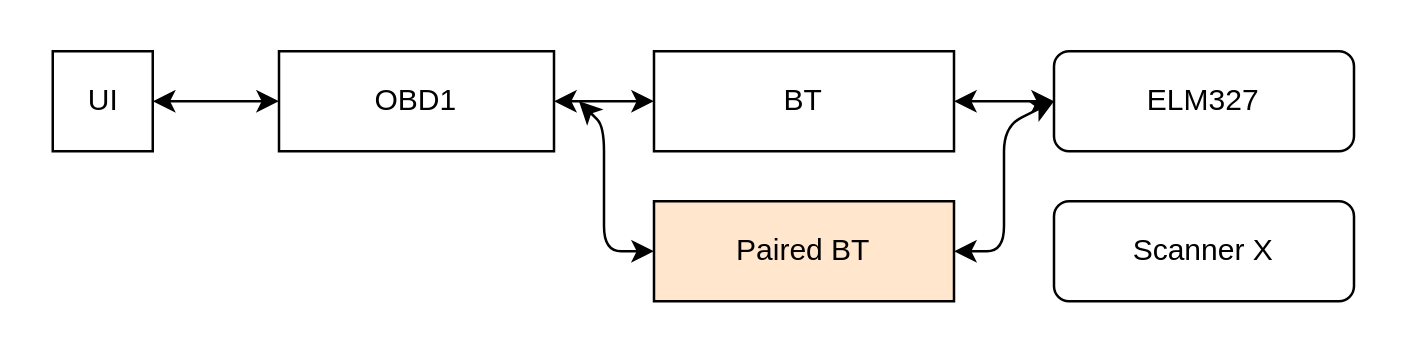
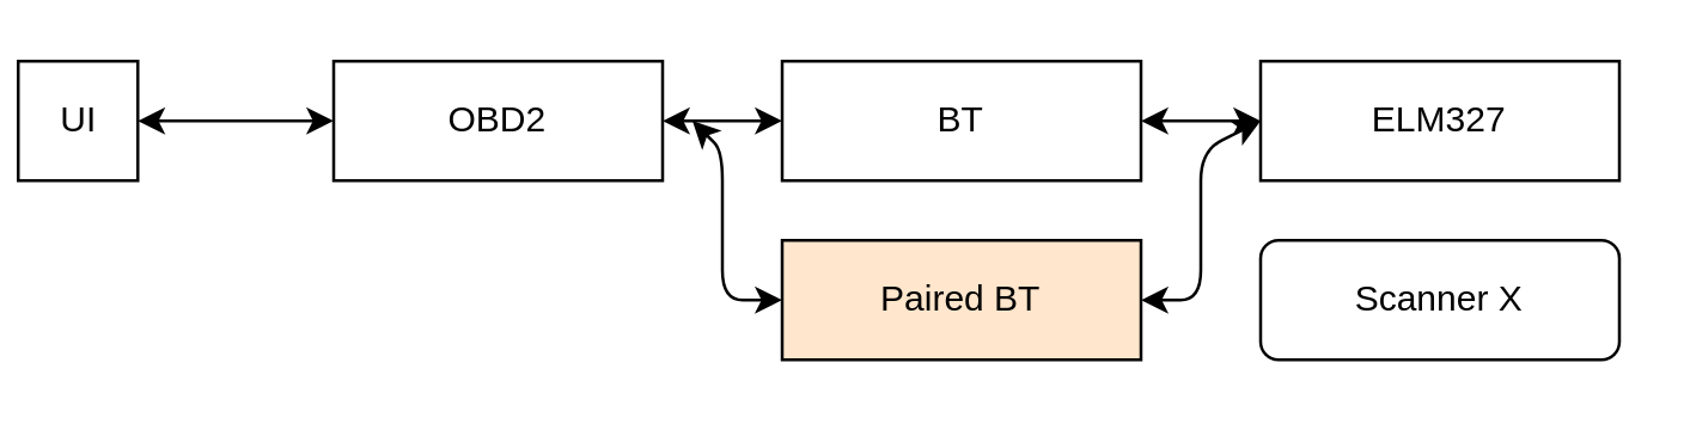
- <mxCell id="2" value="UI" style="rounded=0;whiteSpace=wrap;html=1;" vertex="1" parent="1"><mxGeometry x="20.5" width="40" height="40" as="geometry" y="20" /></mxCell>
+ <mxCell id="2" value="UI" style="rounded=0;whiteSpace=wrap;html=1;" vertex="1" parent="1"><mxGeometry x="5.5" y="20" width="40" height="40" as="geometry" /></mxCell>
- <mxCell id="3" value="OBD1" style="rounded=0;whiteSpace=wrap;html=1;" vertex="1" parent="1"><mxGeometry x="111" width="110" height="40" as="geometry" y="20" /></mxCell>
+ <mxCell id="3" value="OBD2" style="rounded=0;whiteSpace=wrap;html=1;" vertex="1" parent="1"><mxGeometry x="111" width="110" height="40" as="geometry" y="20" /></mxCell>
- <mxCell id="5" value="ELM327" style="whiteSpace=wrap;html=1;rounded=1;" vertex="1" parent="1"><mxGeometry x="421" width="120" height="40" as="geometry" y="20" /></mxCell>
+ <mxCell id="5" value="ELM327" style="rounded=0;whiteSpace=wrap;html=1;" vertex="1" parent="1"><mxGeometry x="421" width="120" height="40" as="geometry" y="20" /></mxCell>
